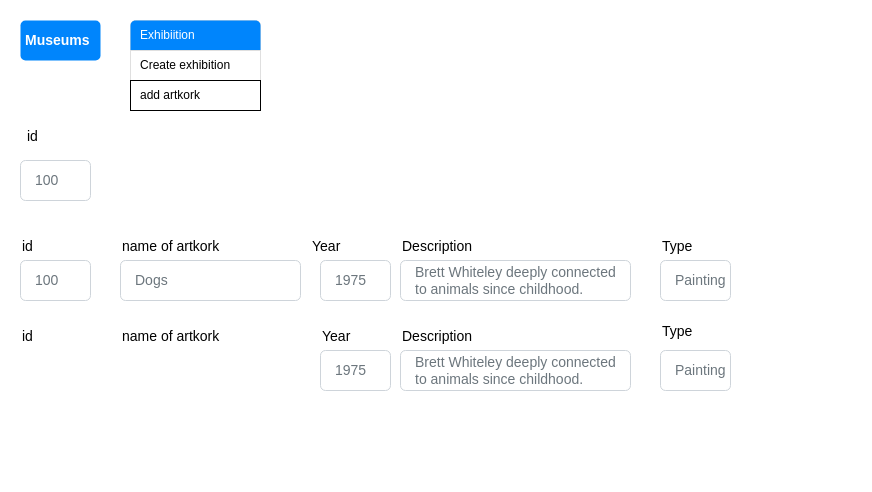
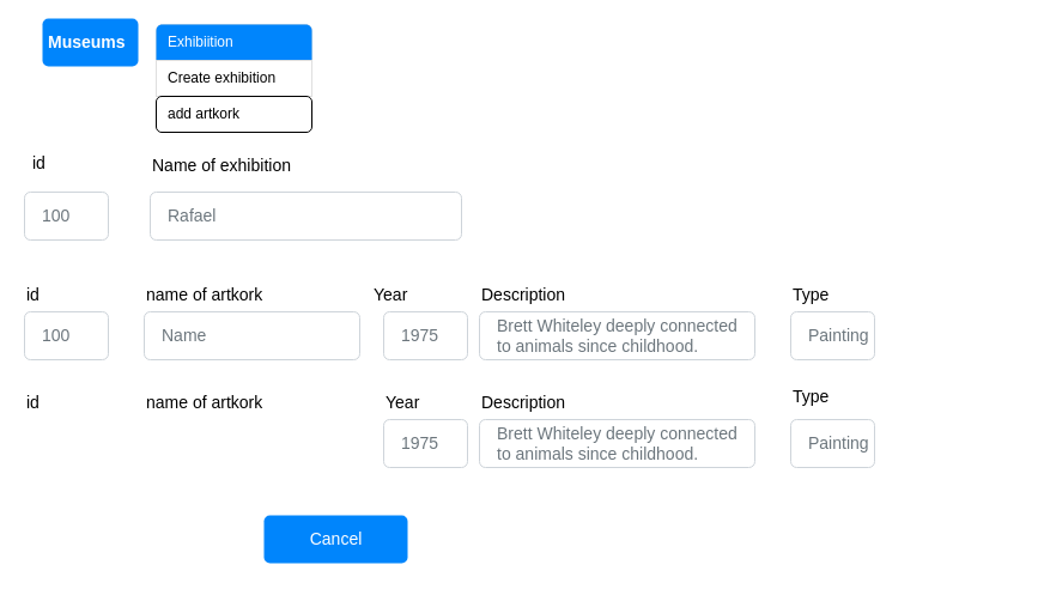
- <mxCell id="2" value="Museums" style="html=1;shadow=0;dashed=0;shape=mxgraph.bootstrap.rrect;rSize=5;strokeColor=none;strokeWidth=1;fillColor=#0085FC;fontColor=#FFFFFF;whiteSpace=wrap;align=left;verticalAlign=middle;spacingLeft=0;fontStyle=1;fontSize=14;spacing=5;" vertex="1" parent="1"><mxGeometry x="20" y="20" width="80" height="40" as="geometry" /></mxCell>
+ <mxCell id="2" value="Museums" style="html=1;shadow=0;dashed=0;shape=mxgraph.bootstrap.rrect;rSize=5;strokeColor=none;strokeWidth=1;fillColor=#0085FC;fontColor=#FFFFFF;whiteSpace=wrap;align=left;verticalAlign=middle;spacingLeft=0;fontStyle=1;fontSize=14;spacing=5;" vertex="1" parent="1"><mxGeometry x="35" y="15" width="80" height="40" as="geometry" /></mxCell>
- <mxCell id="10" value="add artkork" style="strokeColor=inherit;fillColor=inherit;gradientColor=inherit;fontColor=inherit;html=1;shadow=0;dashed=0;perimeter=none;whiteSpace=wrap;resizeWidth=1;align=left;spacing=10;" vertex="1" parent="1"><mxGeometry x="130" y="80" width="130" height="30" as="geometry" /></mxCell>
+ <mxCell id="10" value="add artkork" style="strokeColor=inherit;fillColor=inherit;gradientColor=inherit;fontColor=inherit;html=1;shadow=0;dashed=0;whiteSpace=wrap;resizeWidth=1;align=left;spacing=10;rounded=1;" vertex="1" parent="1"><mxGeometry x="130" y="80" width="130" height="30" as="geometry" /></mxCell>
+ <mxCell id="6" value="Name of exhibition&#10;" style="fillColor=none;strokeColor=none;align=left;fontSize=14;" vertex="1" parent="1"><mxGeometry x="125" y="130" width="100" height="30" as="geometry" /></mxCell>
+ <mxCell id="7" value="Rafael" style="html=1;shadow=0;dashed=0;shape=mxgraph.bootstrap.rrect;rSize=5;fillColor=#ffffff;strokeColor=#CED4DA;align=left;spacing=15;fontSize=14;fontColor=#6C767D;" vertex="1" parent="1"><mxGeometry x="125" y="160" width="260" height="40" as="geometry" /></mxCell>
- <mxCell id="11" value="Dogs" style="html=1;shadow=0;dashed=0;shape=mxgraph.bootstrap.rrect;rSize=5;fillColor=#ffffff;strokeColor=#CED4DA;align=left;spacing=15;fontSize=14;fontColor=#6C767D;" vertex="1" parent="1"><mxGeometry x="120" y="260" width="180" height="40" as="geometry" /></mxCell>
+ <mxCell id="11" value="Name" style="html=1;shadow=0;dashed=0;shape=mxgraph.bootstrap.rrect;rSize=5;fillColor=#ffffff;strokeColor=#CED4DA;align=left;spacing=15;fontSize=14;fontColor=#6C767D;" vertex="1" parent="1"><mxGeometry x="120" y="260" width="180" height="40" as="geometry" /></mxCell>
+ <mxCell id="29" value="Cancel" style="html=1;shadow=0;dashed=0;shape=mxgraph.bootstrap.rrect;rSize=5;fillColor=#0085FC;strokeColor=none;align=center;spacing=15;fontSize=14;fontColor=#ffffff;" vertex="1" parent="1"><mxGeometry x="220" y="430" width="120" height="40" as="geometry" /></mxCell>
